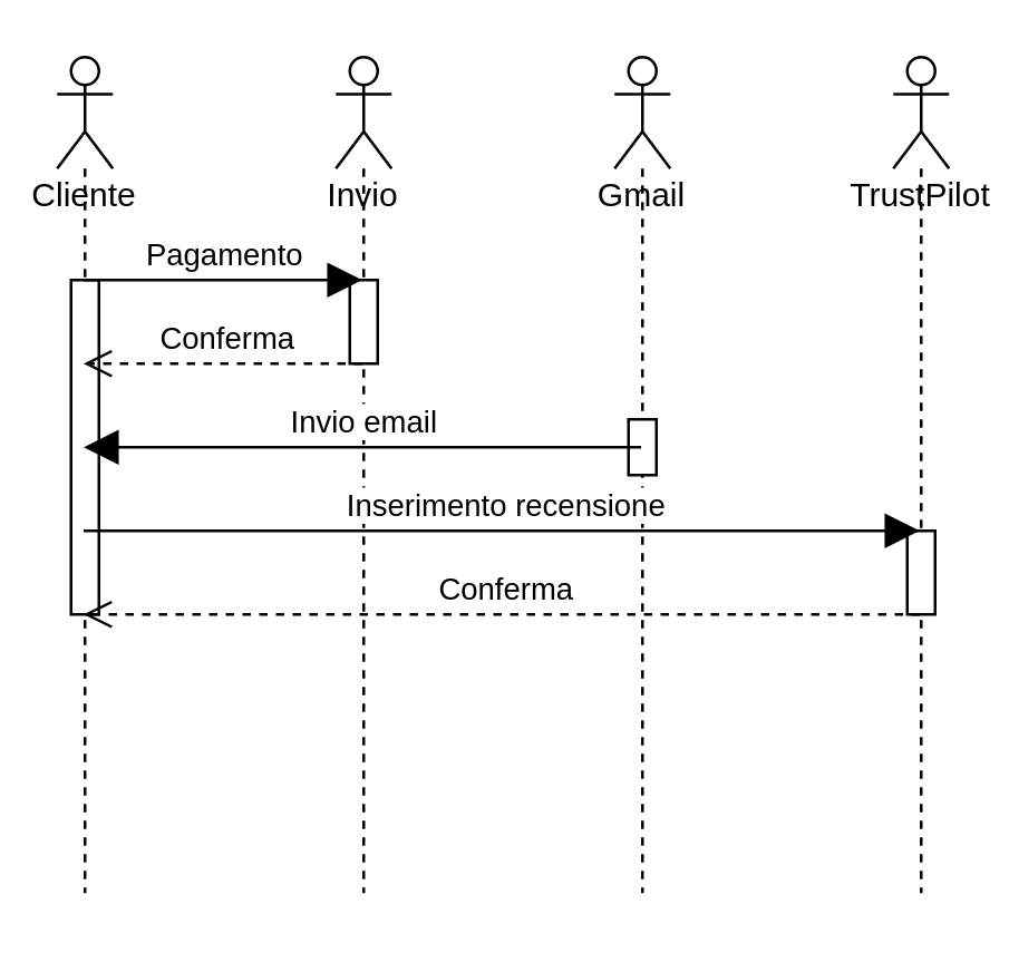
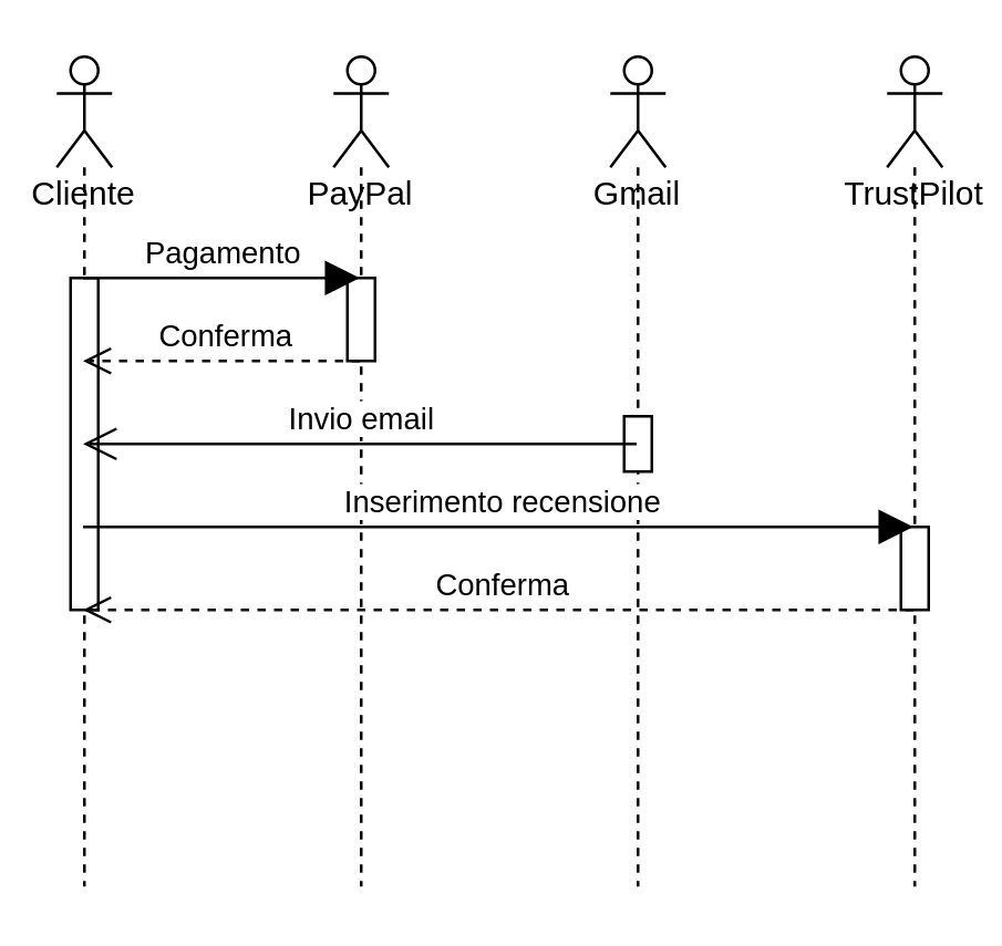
- <mxCell id="4" value="Invio" style="shape=umlLifeline;participant=umlActor;perimeter=lifelinePerimeter;whiteSpace=wrap;html=1;container=1;collapsible=0;recursiveResize=0;verticalAlign=top;spacingTop=36;outlineConnect=0;strokeColor=#000000;strokeWidth=1;fillColor=#FFFFFF;gradientColor=none;" parent="1" vertex="1"><mxGeometry x="120" y="20" width="20" height="300" as="geometry" /></mxCell>
+ <mxCell id="4" value="PayPal" style="shape=umlLifeline;participant=umlActor;perimeter=lifelinePerimeter;whiteSpace=wrap;html=1;container=1;collapsible=0;recursiveResize=0;verticalAlign=top;spacingTop=36;outlineConnect=0;strokeColor=#000000;strokeWidth=1;fillColor=#FFFFFF;gradientColor=none;" parent="1" vertex="1"><mxGeometry x="120" y="20" width="20" height="300" as="geometry" /></mxCell>
- <mxCell id="12" value="Invio email" style="html=1;verticalAlign=bottom;endArrow=block;rounded=0;endSize=10;" parent="1" source="6" target="2" edge="1"><mxGeometry width="80" relative="1" as="geometry"><mxPoint x="39.5" y="110" as="sourcePoint" /><mxPoint x="139.5" y="110" as="targetPoint" /><Array as="points"><mxPoint x="130" y="160" /></Array></mxGeometry></mxCell>
+ <mxCell id="12" value="Invio email" style="html=1;verticalAlign=bottom;endArrow=open;rounded=0;endSize=10;" parent="1" source="6" target="2" edge="1"><mxGeometry width="80" relative="1" as="geometry"><mxPoint x="39.5" y="110" as="sourcePoint" /><mxPoint x="139.5" y="110" as="targetPoint" /><Array as="points"><mxPoint x="130" y="160" /></Array></mxGeometry></mxCell>
